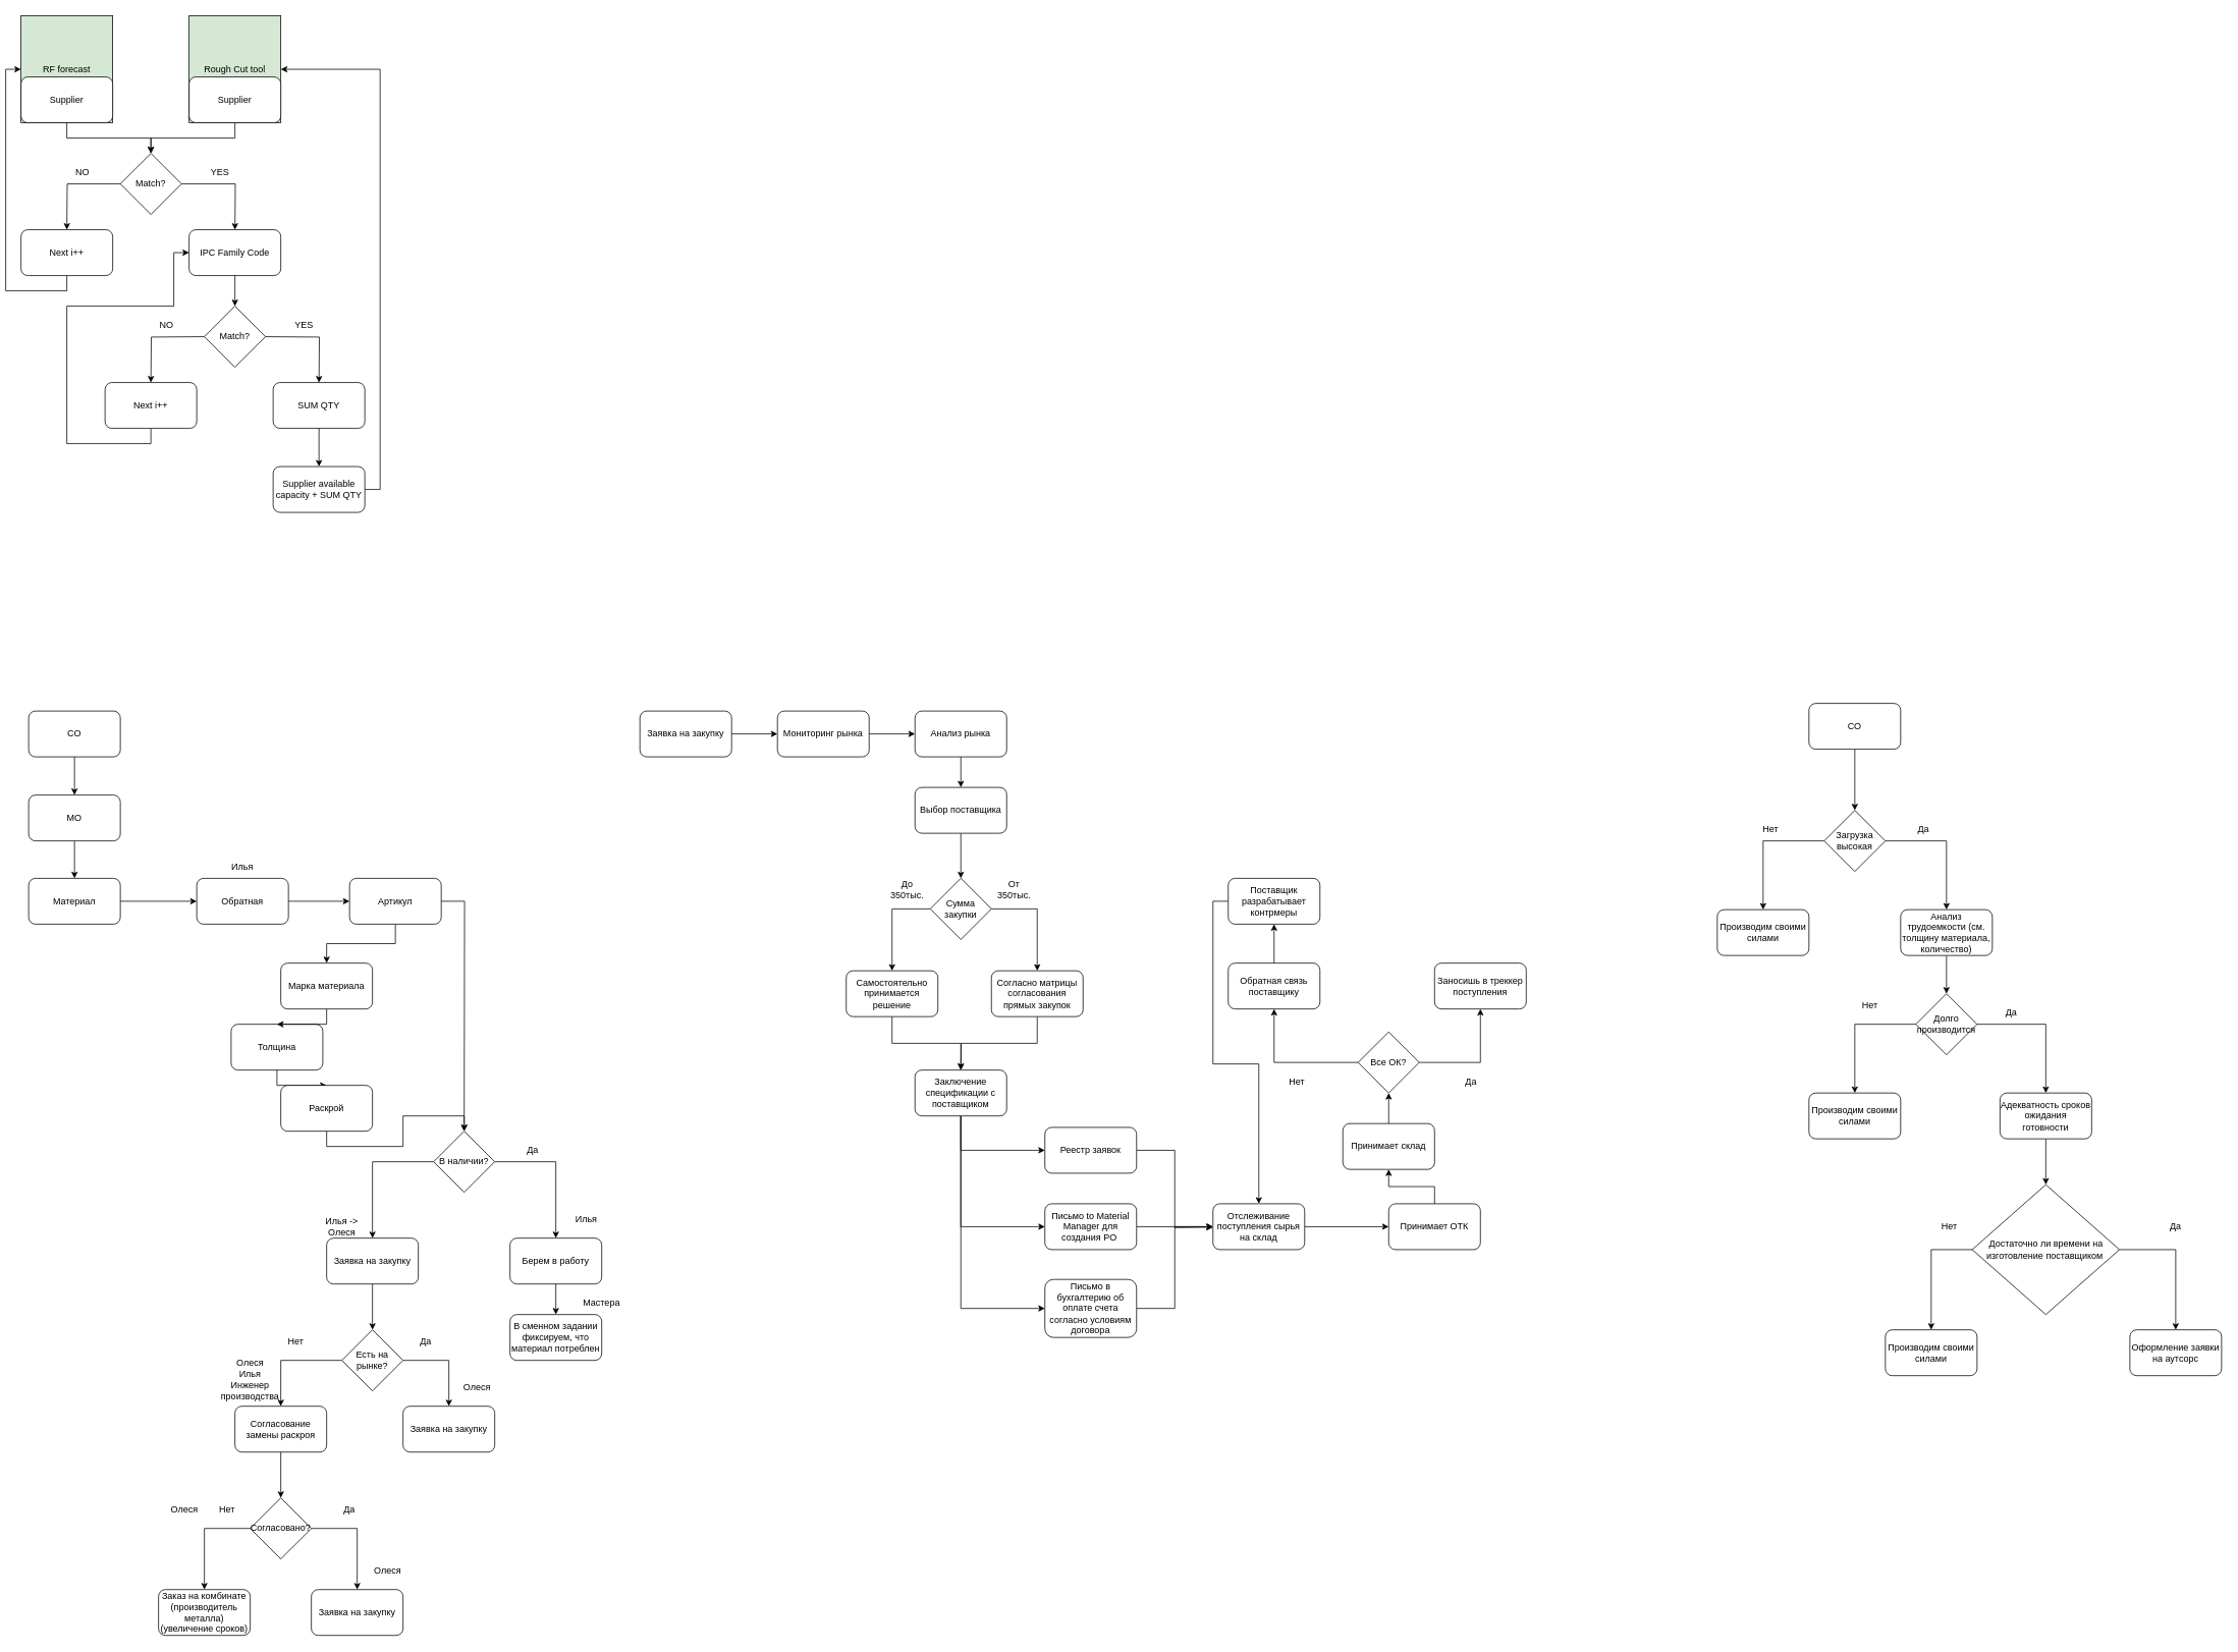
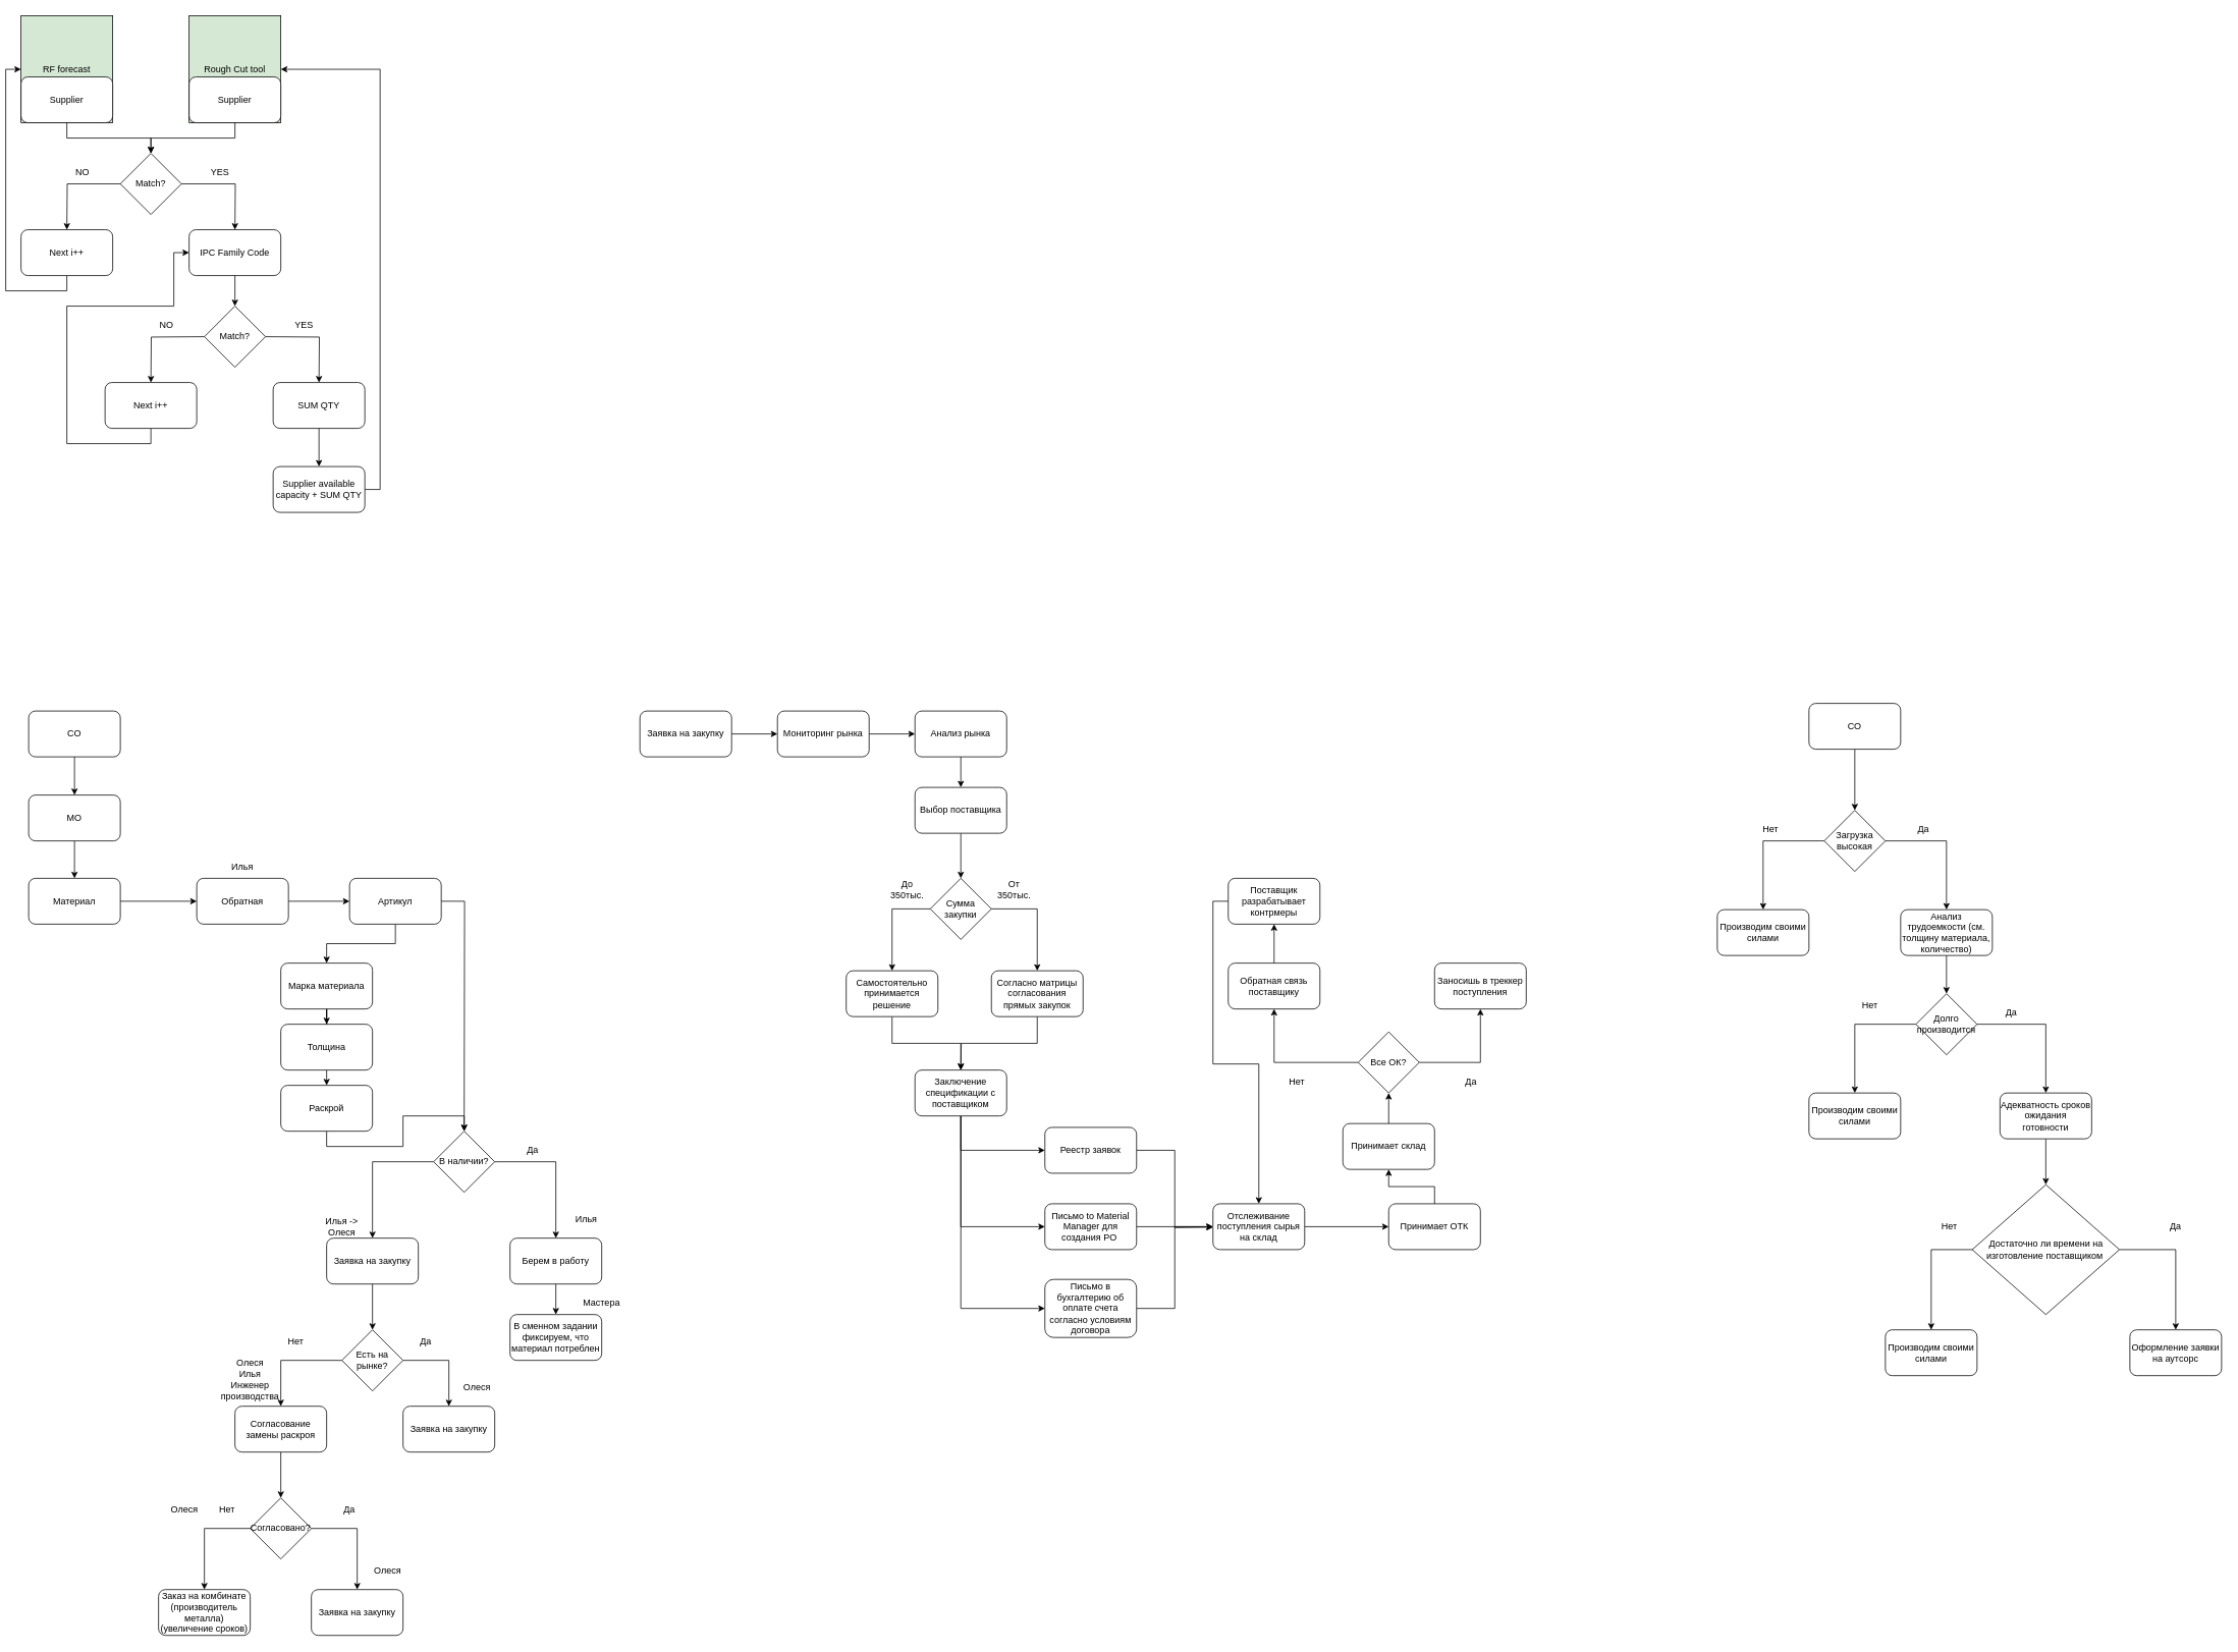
- <mxCell id="39" value="Толщина" style="rounded=1;whiteSpace=wrap;html=1;" vertex="1" parent="1"><mxGeometry x="295" y="1340" width="120" height="60" as="geometry" /></mxCell>
+ <mxCell id="39" value="Толщина" style="rounded=1;whiteSpace=wrap;html=1;" vertex="1" parent="1"><mxGeometry x="360" y="1340" width="120" height="60" as="geometry" /></mxCell>
